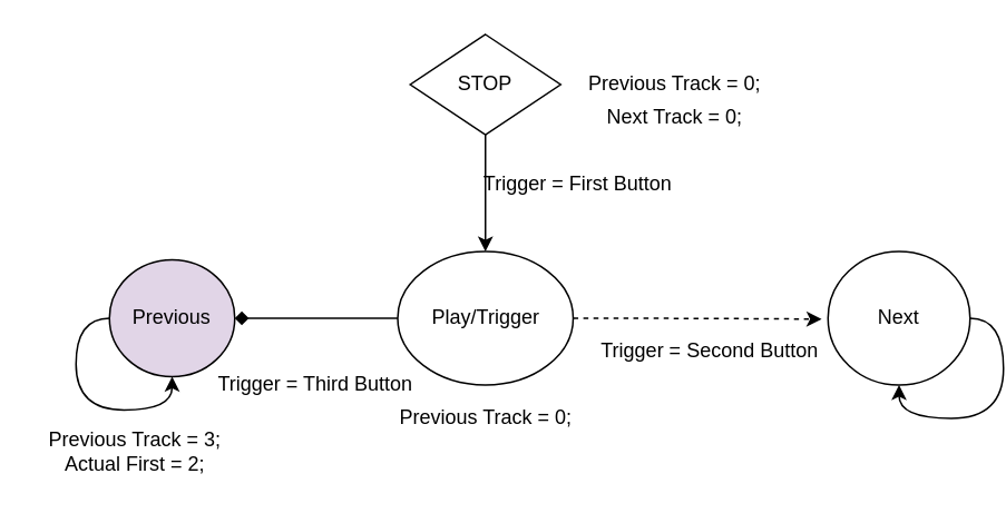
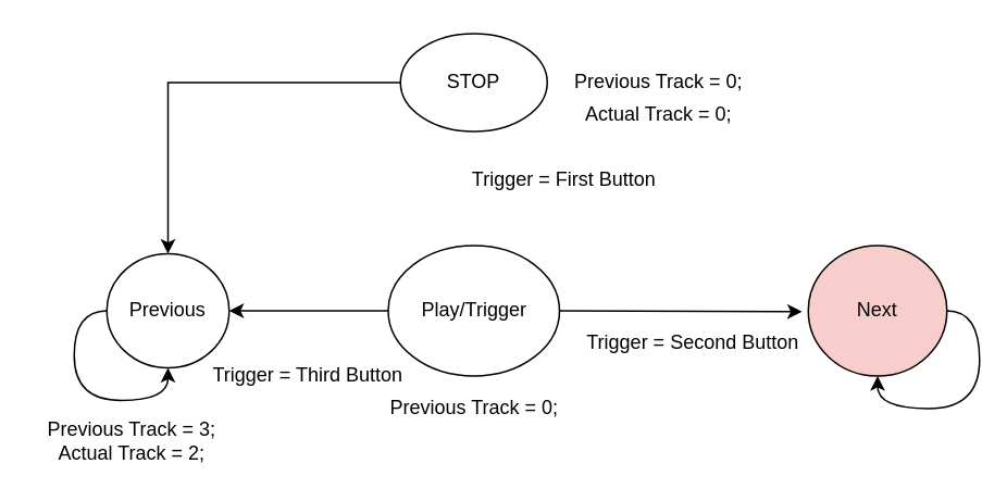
- <mxCell id="3" value="STOP" style="rhombus;whiteSpace=wrap;html=1;" vertex="1" parent="1"><mxGeometry x="245" y="20" width="90" height="60" as="geometry" /></mxCell>
+ <mxCell id="3" value="STOP" style="ellipse;whiteSpace=wrap;html=1;" vertex="1" parent="1"><mxGeometry x="245" y="20" width="90" height="60" as="geometry" /></mxCell>
- <mxCell id="12" value="Next Track = 0;" style="text;html=1;align=center;verticalAlign=middle;resizable=0;points=[];autosize=1;" vertex="1" parent="1"><mxGeometry x="347.5" y="60" width="110" height="20" as="geometry" /></mxCell>
+ <mxCell id="12" value="Actual Track = 0;" style="text;html=1;align=center;verticalAlign=middle;resizable=0;points=[];autosize=1;" vertex="1" parent="1"><mxGeometry x="347.5" y="60" width="110" height="20" as="geometry" /></mxCell>
- <mxCell id="2" value="" style="edgeStyle=orthogonalEdgeStyle;rounded=0;orthogonalLoop=1;jettySize=auto;html=1;" edge="1" parent="1" source="3" target="6"><mxGeometry relative="1" as="geometry" /></mxCell>
+ <mxCell id="2" value="" style="edgeStyle=orthogonalEdgeStyle;rounded=0;orthogonalLoop=1;jettySize=auto;html=1;" edge="1" parent="1" source="3" target="8"><mxGeometry relative="1" as="geometry" /></mxCell>
- <mxCell id="8" value="Previous&lt;br&gt;" style="ellipse;whiteSpace=wrap;html=1;fillColor=#e1d5e7;" vertex="1" parent="1"><mxGeometry x="65" y="155" width="75" height="70" as="geometry" /></mxCell>
+ <mxCell id="8" value="Previous&lt;br&gt;" style="ellipse;whiteSpace=wrap;html=1;" vertex="1" parent="1"><mxGeometry x="65" y="155" width="75" height="70" as="geometry" /></mxCell>
- <mxCell id="4" value="" style="edgeStyle=orthogonalEdgeStyle;rounded=0;orthogonalLoop=1;jettySize=auto;html=1;endArrow=diamond;" edge="1" parent="1" source="6" target="8"><mxGeometry relative="1" as="geometry"><Array as="points"><mxPoint x="195" y="190" /><mxPoint x="195" y="190" /></Array></mxGeometry></mxCell>
+ <mxCell id="4" value="" style="edgeStyle=orthogonalEdgeStyle;rounded=0;orthogonalLoop=1;jettySize=auto;html=1;" edge="1" parent="1" source="6" target="8"><mxGeometry relative="1" as="geometry"><Array as="points"><mxPoint x="195" y="190" /><mxPoint x="195" y="190" /></Array></mxGeometry></mxCell>
- <mxCell id="5" style="edgeStyle=orthogonalEdgeStyle;curved=1;rounded=0;orthogonalLoop=1;jettySize=auto;html=1;exitX=1;exitY=0.5;exitDx=0;exitDy=0;entryX=-0.045;entryY=0.507;entryDx=0;entryDy=0;entryPerimeter=0;dashed=1;" edge="1" parent="1" source="6" target="7"><mxGeometry relative="1" as="geometry" /></mxCell>
+ <mxCell id="5" style="edgeStyle=orthogonalEdgeStyle;curved=1;rounded=0;orthogonalLoop=1;jettySize=auto;html=1;exitX=1;exitY=0.5;exitDx=0;exitDy=0;entryX=-0.045;entryY=0.507;entryDx=0;entryDy=0;entryPerimeter=0;" edge="1" parent="1" source="6" target="7"><mxGeometry relative="1" as="geometry" /></mxCell>
- <mxCell id="7" value="Next" style="ellipse;whiteSpace=wrap;html=1;" vertex="1" parent="1"><mxGeometry x="495" y="150" width="85" height="80" as="geometry" /></mxCell>
+ <mxCell id="7" value="Next" style="ellipse;whiteSpace=wrap;html=1;fillColor=#f8cecc;" vertex="1" parent="1"><mxGeometry x="495" y="150" width="85" height="80" as="geometry" /></mxCell>
- <mxCell id="15" value="Previous Track = 3;&lt;br&gt;Actual First = 2;" style="text;html=1;align=center;verticalAlign=middle;resizable=0;points=[];autosize=1;" vertex="1" parent="1"><mxGeometry x="20" y="255" width="120" height="30" as="geometry" /></mxCell>
+ <mxCell id="15" value="Previous Track = 3;&lt;br&gt;Actual Track = 2;" style="text;html=1;align=center;verticalAlign=middle;resizable=0;points=[];autosize=1;" vertex="1" parent="1"><mxGeometry x="20" y="255" width="120" height="30" as="geometry" /></mxCell>
